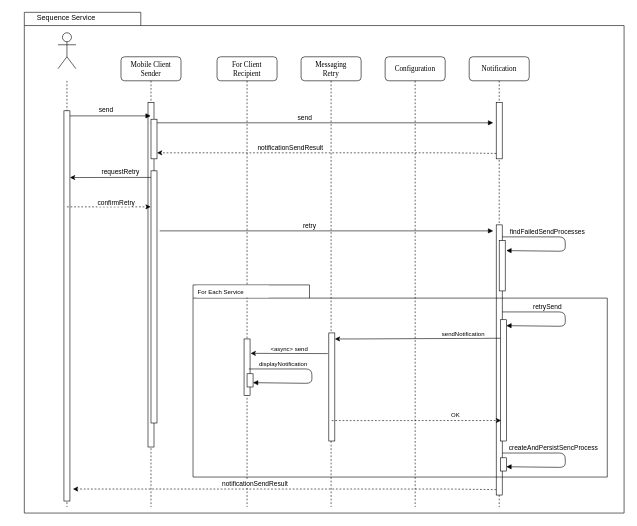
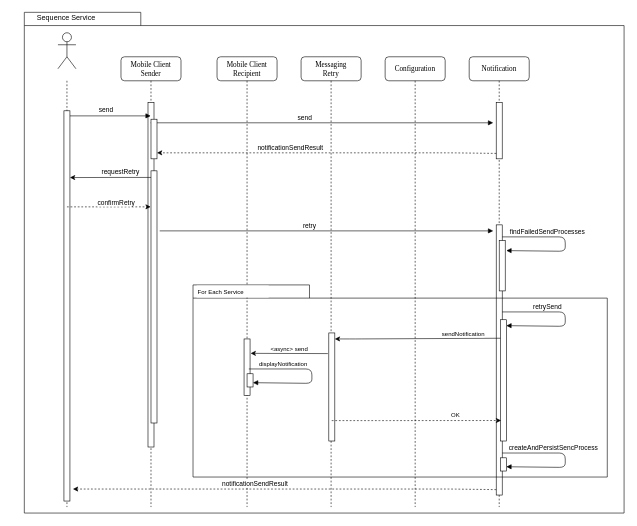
- <mxCell id="4" value="For Client&lt;br&gt;Recipient" style="shape=umlLifeline;perimeter=lifelinePerimeter;whiteSpace=wrap;html=1;container=1;collapsible=0;recursiveResize=0;outlineConnect=0;rounded=1;shadow=0;comic=0;labelBackgroundColor=none;strokeWidth=1;fontFamily=Verdana;fontSize=12;align=center;" parent="1" vertex="1"><mxGeometry x="361" y="94" width="100" height="750" as="geometry" /></mxCell>
+ <mxCell id="4" value="Mobile Client&lt;br&gt;Recipient" style="shape=umlLifeline;perimeter=lifelinePerimeter;whiteSpace=wrap;html=1;container=1;collapsible=0;recursiveResize=0;outlineConnect=0;rounded=1;shadow=0;comic=0;labelBackgroundColor=none;strokeWidth=1;fontFamily=Verdana;fontSize=12;align=center;" parent="1" vertex="1"><mxGeometry x="361" y="94" width="100" height="750" as="geometry" /></mxCell>
